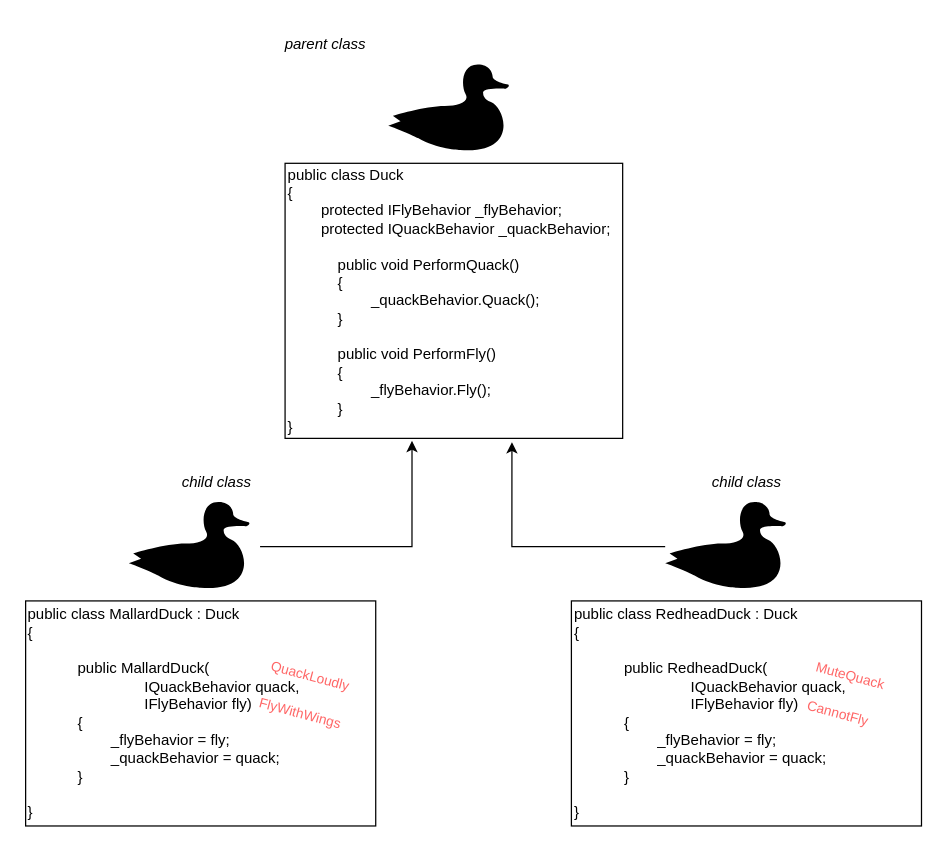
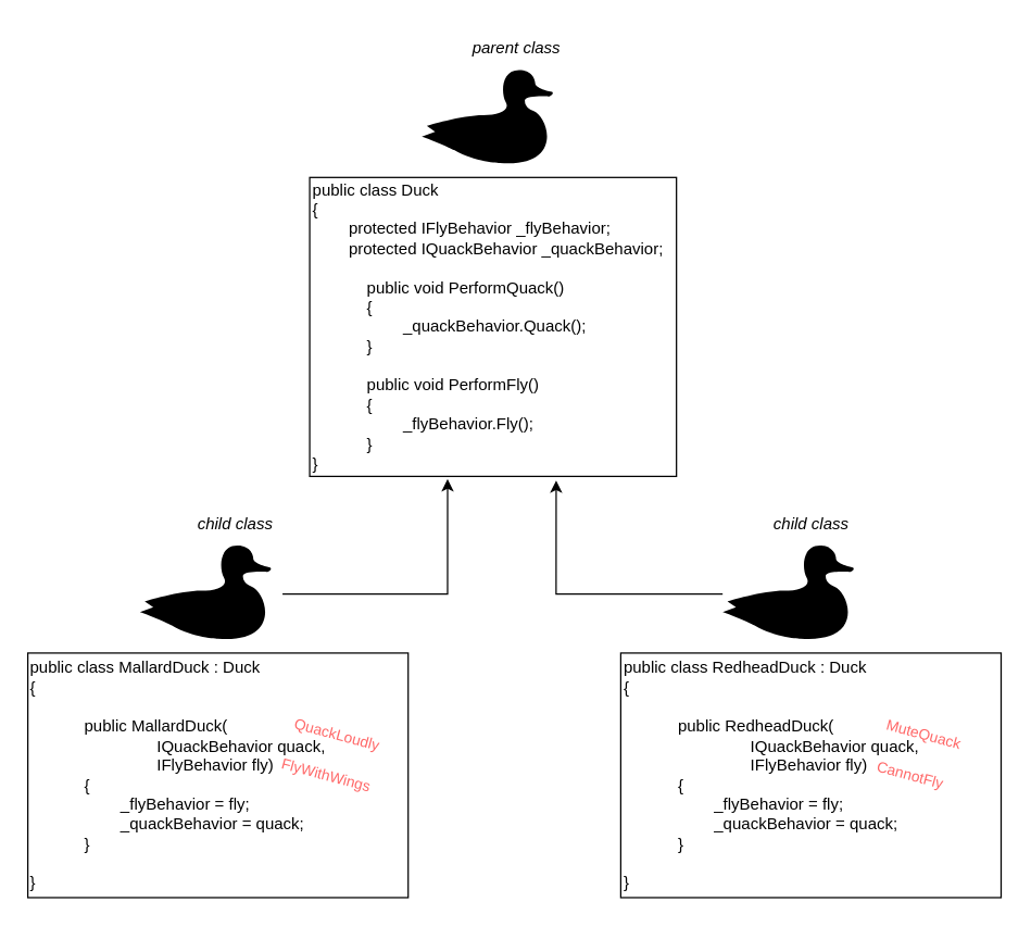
- <mxCell id="4" value="parent class" style="text;html=1;align=center;verticalAlign=middle;whiteSpace=wrap;rounded=0;fontStyle=2" vertex="1" parent="1"><mxGeometry x="220" y="20" width="80" height="30" as="geometry" /></mxCell>
+ <mxCell id="4" value="parent class" style="text;html=1;align=center;verticalAlign=middle;whiteSpace=wrap;rounded=0;fontStyle=2" vertex="1" parent="1"><mxGeometry x="340" y="20" width="80" height="30" as="geometry" /></mxCell>
